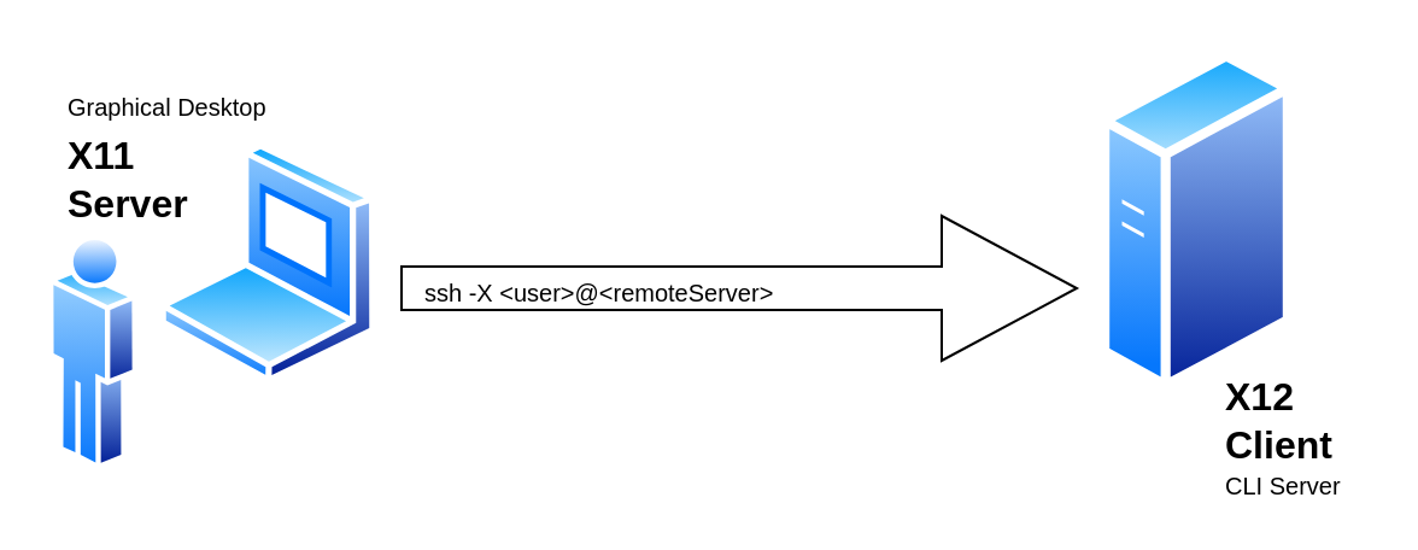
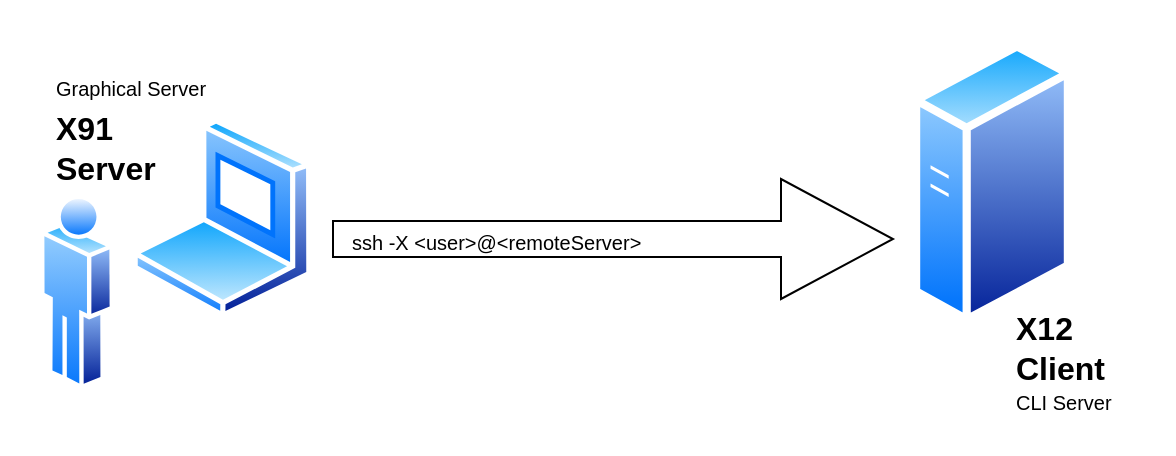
- <mxCell id="9" value="Graphical Desktop" style="text;strokeColor=none;align=left;fillColor=none;html=1;verticalAlign=middle;whiteSpace=wrap;rounded=0;fontSize=10;" vertex="1" parent="1"><mxGeometry x="26" y="39" width="92" height="10" as="geometry" /></mxCell>
+ <mxCell id="9" value="Graphical Server" style="text;strokeColor=none;align=left;fillColor=none;html=1;verticalAlign=middle;whiteSpace=wrap;rounded=0;fontSize=10;" vertex="1" parent="1"><mxGeometry x="26" y="39" width="92" height="10" as="geometry" /></mxCell>
- <mxCell id="4" value="X11 Server" style="text;strokeColor=none;align=left;fillColor=none;html=1;verticalAlign=middle;whiteSpace=wrap;rounded=0;fontSize=16;fontStyle=1" vertex="1" parent="1"><mxGeometry x="26" y="59" width="60" height="30" as="geometry" /></mxCell>
+ <mxCell id="4" value="X91 Server" style="text;strokeColor=none;align=left;fillColor=none;html=1;verticalAlign=middle;whiteSpace=wrap;rounded=0;fontSize=16;fontStyle=1" vertex="1" parent="1"><mxGeometry x="26" y="59" width="60" height="30" as="geometry" /></mxCell>
